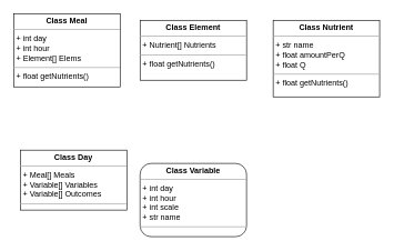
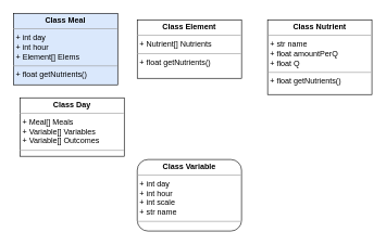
- <mxCell id="2" value="&lt;p style=&quot;margin:0px;margin-top:4px;text-align:center;&quot;&gt;&lt;b&gt;Class Meal&lt;br&gt;&lt;/b&gt;&lt;/p&gt;&lt;hr size=&quot;1&quot;&gt;&lt;p style=&quot;margin:0px;margin-left:4px;&quot;&gt;+ int day&lt;br&gt;+ int hour&lt;br&gt;+ Element[] Elems&lt;br&gt;&lt;/p&gt;&lt;hr size=&quot;1&quot;&gt;&lt;p style=&quot;margin:0px;margin-left:4px;&quot;&gt;+ float getNutrients()&lt;br&gt;&lt;/p&gt;" style="verticalAlign=top;align=left;overflow=fill;fontSize=12;fontFamily=Helvetica;html=1;" vertex="1" parent="1"><mxGeometry x="20" y="20" width="160" height="110" as="geometry" /></mxCell>
+ <mxCell id="2" value="&lt;p style=&quot;margin:0px;margin-top:4px;text-align:center;&quot;&gt;&lt;b&gt;Class Meal&lt;br&gt;&lt;/b&gt;&lt;/p&gt;&lt;hr size=&quot;1&quot;&gt;&lt;p style=&quot;margin:0px;margin-left:4px;&quot;&gt;+ int day&lt;br&gt;+ int hour&lt;br&gt;+ Element[] Elems&lt;br&gt;&lt;/p&gt;&lt;hr size=&quot;1&quot;&gt;&lt;p style=&quot;margin:0px;margin-left:4px;&quot;&gt;+ float getNutrients()&lt;br&gt;&lt;/p&gt;" style="verticalAlign=top;align=left;overflow=fill;fontSize=12;fontFamily=Helvetica;html=1;fillColor=#dae8fc;" vertex="1" parent="1"><mxGeometry x="20" y="20" width="160" height="110" as="geometry" /></mxCell>
- <mxCell id="5" value="&lt;p style=&quot;margin:0px;margin-top:4px;text-align:center;&quot;&gt;&lt;b&gt;Class Day&lt;br&gt;&lt;/b&gt;&lt;/p&gt;&lt;hr size=&quot;1&quot;&gt;&lt;p style=&quot;margin:0px;margin-left:4px;&quot;&gt;+ Meal[] Meals&lt;br&gt;+ Variable[] Variables&lt;br&gt;+ Variable[] Outcomes&lt;br&gt;&lt;/p&gt;&lt;hr size=&quot;1&quot;&gt;" style="verticalAlign=top;align=left;overflow=fill;fontSize=12;fontFamily=Helvetica;html=1;" vertex="1" parent="1"><mxGeometry x="30" y="225" width="160" height="90" as="geometry" /></mxCell>
+ <mxCell id="5" value="&lt;p style=&quot;margin:0px;margin-top:4px;text-align:center;&quot;&gt;&lt;b&gt;Class Day&lt;br&gt;&lt;/b&gt;&lt;/p&gt;&lt;hr size=&quot;1&quot;&gt;&lt;p style=&quot;margin:0px;margin-left:4px;&quot;&gt;+ Meal[] Meals&lt;br&gt;+ Variable[] Variables&lt;br&gt;+ Variable[] Outcomes&lt;br&gt;&lt;/p&gt;&lt;hr size=&quot;1&quot;&gt;" style="verticalAlign=top;align=left;overflow=fill;fontSize=12;fontFamily=Helvetica;html=1;" vertex="1" parent="1"><mxGeometry x="30" y="150" width="160" height="90" as="geometry" /></mxCell>
